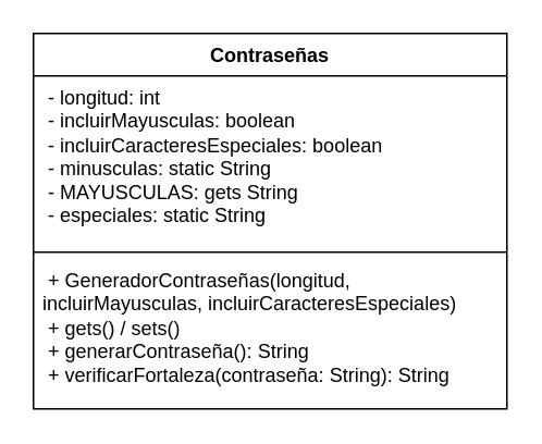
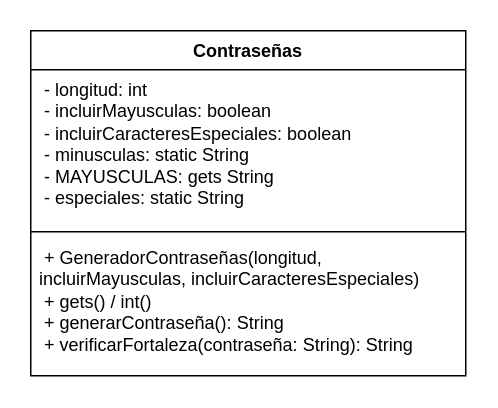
- <mxCell id="5" value="&amp;nbsp;+ GeneradorContraseñ&lt;span class=&quot;hljs-keyword&quot;&gt;as&lt;/span&gt;(longitud, incluirMayusculas, incluirCaracteresEspeciales)&amp;nbsp;&lt;br&gt;&amp;nbsp;+ gets() / sets()&amp;nbsp;&lt;br&gt;&amp;nbsp;+ generarContraseña(): &lt;span class=&quot;hljs-type&quot;&gt;String&lt;/span&gt;&amp;nbsp;&lt;br&gt;&amp;nbsp;+ verificarFortaleza(contraseña: &lt;span class=&quot;hljs-type&quot;&gt;String&lt;/span&gt;): &lt;span class=&quot;hljs-type&quot;&gt;String&lt;/span&gt;&amp;nbsp;" style="text;strokeColor=none;fillColor=none;align=left;verticalAlign=top;spacingLeft=4;spacingRight=4;overflow=hidden;rotatable=0;points=[[0,0.5],[1,0.5]];portConstraint=eastwest;whiteSpace=wrap;html=1;" vertex="1" parent="2"><mxGeometry y="138" width="290" height="92" as="geometry" /></mxCell>
+ <mxCell id="5" value="&amp;nbsp;+ GeneradorContraseñ&lt;span class=&quot;hljs-keyword&quot;&gt;as&lt;/span&gt;(longitud, incluirMayusculas, incluirCaracteresEspeciales)&amp;nbsp;&lt;br&gt;&amp;nbsp;+ gets() / int()&amp;nbsp;&lt;br&gt;&amp;nbsp;+ generarContraseña(): &lt;span class=&quot;hljs-type&quot;&gt;String&lt;/span&gt;&amp;nbsp;&lt;br&gt;&amp;nbsp;+ verificarFortaleza(contraseña: &lt;span class=&quot;hljs-type&quot;&gt;String&lt;/span&gt;): &lt;span class=&quot;hljs-type&quot;&gt;String&lt;/span&gt;&amp;nbsp;" style="text;strokeColor=none;fillColor=none;align=left;verticalAlign=top;spacingLeft=4;spacingRight=4;overflow=hidden;rotatable=0;points=[[0,0.5],[1,0.5]];portConstraint=eastwest;whiteSpace=wrap;html=1;" vertex="1" parent="2"><mxGeometry y="138" width="290" height="92" as="geometry" /></mxCell>
